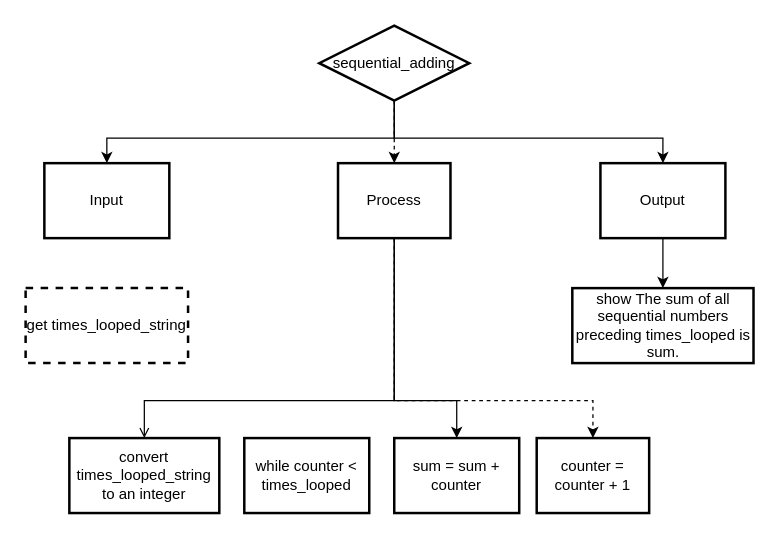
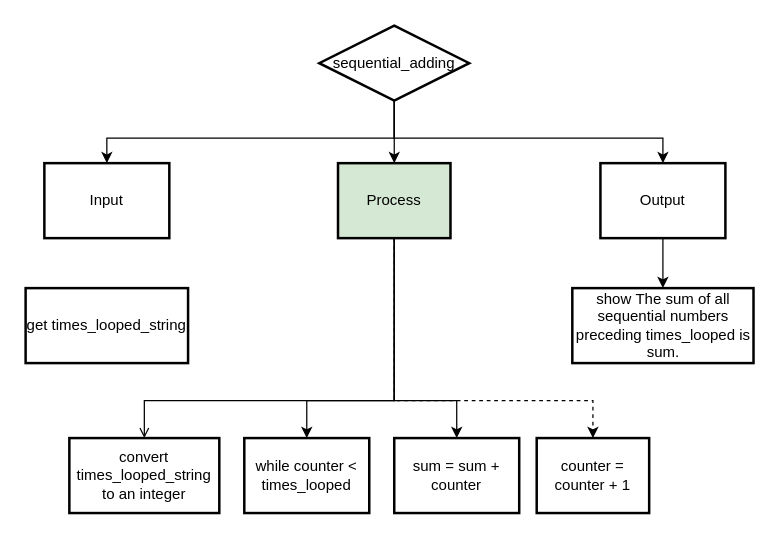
- <mxCell id="2" style="edgeStyle=none;html=1;exitX=0.5;exitY=1;exitDx=0;exitDy=0;entryX=0.5;entryY=0;entryDx=0;entryDy=0;dashed=1;" edge="1" parent="1" source="5" target="15"><mxGeometry relative="1" as="geometry"><Array as="points"><mxPoint x="315" y="110" /></Array></mxGeometry></mxCell>
+ <mxCell id="2" style="edgeStyle=none;html=1;exitX=0.5;exitY=1;exitDx=0;exitDy=0;entryX=0.5;entryY=0;entryDx=0;entryDy=0;" edge="1" parent="1" source="5" target="15"><mxGeometry relative="1" as="geometry"><Array as="points"><mxPoint x="315" y="110" /></Array></mxGeometry></mxCell>
- <mxCell id="15" value="Process" style="rounded=0;whiteSpace=wrap;html=1;absoluteArcSize=1;arcSize=14;strokeWidth=2;" vertex="1" parent="1"><mxGeometry x="270" y="130" width="90" height="60" as="geometry" /></mxCell>
+ <mxCell id="15" value="Process" style="rounded=0;whiteSpace=wrap;html=1;absoluteArcSize=1;arcSize=14;strokeWidth=2;fillColor=#d5e8d4;" vertex="1" parent="1"><mxGeometry x="270" y="130" width="90" height="60" as="geometry" /></mxCell>
- <mxCell id="9" value="get times_looped_string" style="rounded=0;whiteSpace=wrap;html=1;absoluteArcSize=1;arcSize=14;strokeWidth=2;dashed=1;" vertex="1" parent="1"><mxGeometry x="20" y="230" width="130" height="60" as="geometry" /></mxCell>
+ <mxCell id="9" value="get times_looped_string" style="rounded=0;whiteSpace=wrap;html=1;absoluteArcSize=1;arcSize=14;strokeWidth=2;" vertex="1" parent="1"><mxGeometry x="20" y="230" width="130" height="60" as="geometry" /></mxCell>
+ <mxCell id="11" style="edgeStyle=none;rounded=0;html=1;exitX=0.5;exitY=1;exitDx=0;exitDy=0;entryX=0.5;entryY=0;entryDx=0;entryDy=0;" edge="1" parent="1" source="15" target="17"><mxGeometry relative="1" as="geometry"><Array as="points"><mxPoint x="315" y="320" /><mxPoint x="245" y="320" /></Array></mxGeometry></mxCell>
